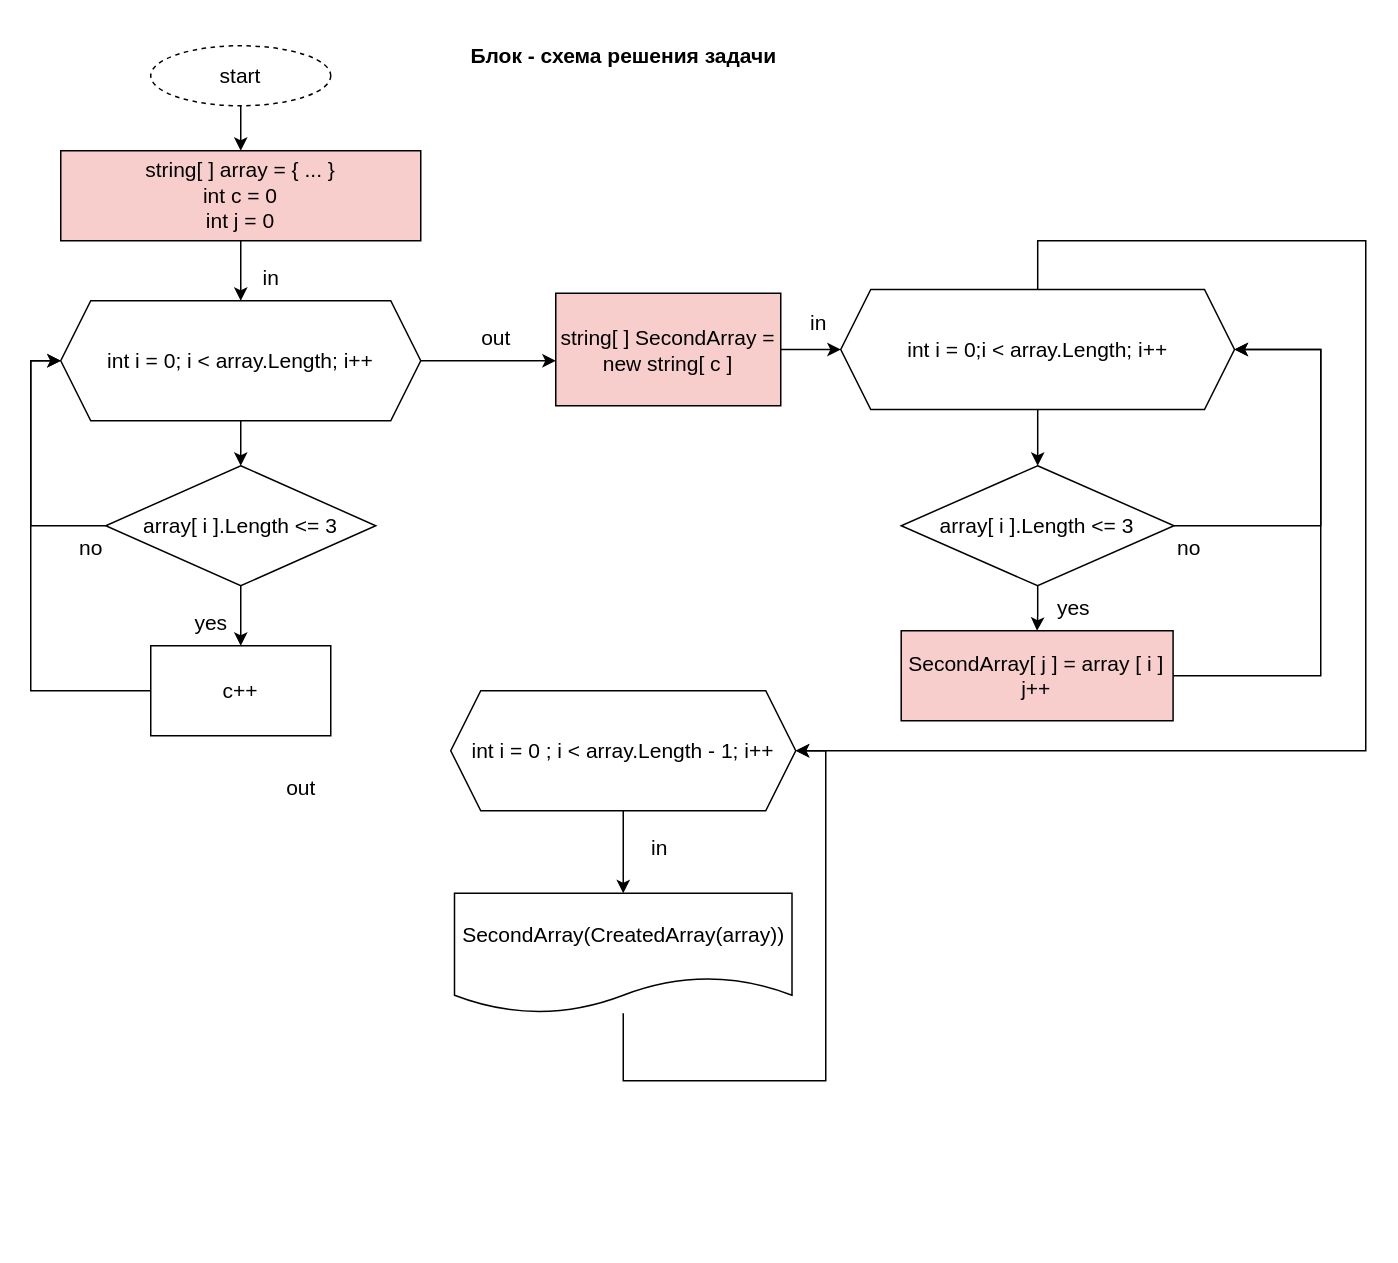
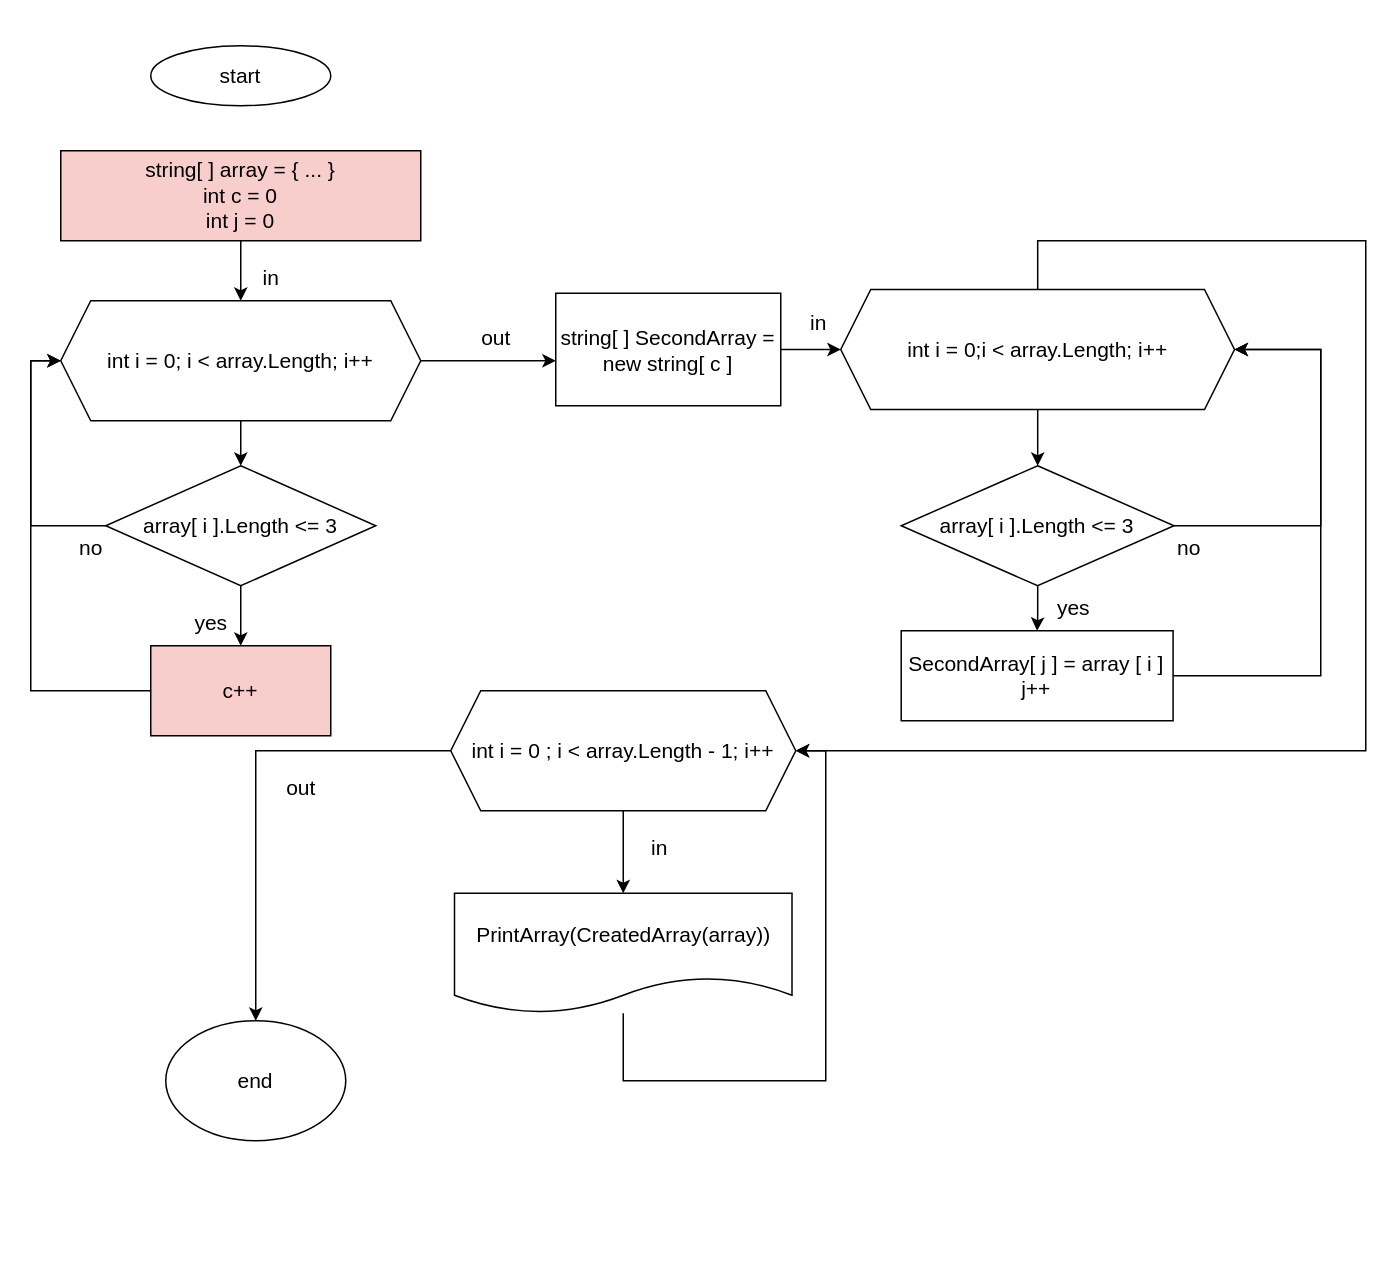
- <mxCell id="3" value="&lt;span style=&quot;font-size: 14px;&quot;&gt;Блок - схема решения задачи&lt;br&gt;&lt;br&gt;&lt;/span&gt;" style="text;html=1;align=center;verticalAlign=middle;resizable=0;points=[];autosize=1;strokeColor=none;fillColor=none;fontStyle=1" parent="1" vertex="1"><mxGeometry x="300" y="20" width="230" height="50" as="geometry" /></mxCell>
- <mxCell id="5" value="start" style="ellipse;whiteSpace=wrap;html=1;fontSize=14;dashed=1;" vertex="1" parent="1"><mxGeometry x="100" y="30" width="120" height="40" as="geometry" /></mxCell>
+ <mxCell id="5" value="start" style="ellipse;whiteSpace=wrap;html=1;fontSize=14;" vertex="1" parent="1"><mxGeometry x="100" y="30" width="120" height="40" as="geometry" /></mxCell>
- <mxCell id="4" value="" style="edgeStyle=orthogonalEdgeStyle;rounded=0;orthogonalLoop=1;jettySize=auto;html=1;fontSize=14;" edge="1" parent="1" source="5" target="7"><mxGeometry relative="1" as="geometry"><mxPoint x="400" y="130" as="targetPoint" /><Array as="points"><mxPoint x="160" y="80" /></Array></mxGeometry></mxCell>
- <mxCell id="20" value="string[ ] SecondArray = new string[ c ]" style="rounded=0;whiteSpace=wrap;html=1;fontSize=14;fillColor=#f8cecc;" vertex="1" parent="1"><mxGeometry x="370" y="195" width="150" height="75" as="geometry" /></mxCell>
+ <mxCell id="20" value="string[ ] SecondArray = new string[ c ]" style="rounded=0;whiteSpace=wrap;html=1;fontSize=14;" vertex="1" parent="1"><mxGeometry x="370" y="195" width="150" height="75" as="geometry" /></mxCell>
- <mxCell id="28" value="SecondArray[ j ] = array [ i ]&lt;br&gt;j++" style="whiteSpace=wrap;html=1;fontSize=14;rounded=0;fillColor=#f8cecc;" vertex="1" parent="1"><mxGeometry x="600.31" y="420" width="181.25" height="60" as="geometry" /></mxCell>
+ <mxCell id="28" value="SecondArray[ j ] = array [ i ]&lt;br&gt;j++" style="whiteSpace=wrap;html=1;fontSize=14;rounded=0;" vertex="1" parent="1"><mxGeometry x="600.31" y="420" width="181.25" height="60" as="geometry" /></mxCell>
- <mxCell id="15" value="c++" style="whiteSpace=wrap;html=1;fontSize=14;rounded=0;" vertex="1" parent="1"><mxGeometry x="100" y="430" width="120" height="60" as="geometry" /></mxCell>
+ <mxCell id="15" value="c++" style="whiteSpace=wrap;html=1;fontSize=14;rounded=0;fillColor=#f8cecc;" vertex="1" parent="1"><mxGeometry x="100" y="430" width="120" height="60" as="geometry" /></mxCell>
+ <mxCell id="34" style="edgeStyle=orthogonalEdgeStyle;rounded=0;orthogonalLoop=1;jettySize=auto;html=1;fontSize=14;entryX=0.5;entryY=0;entryDx=0;entryDy=0;" edge="1" parent="1" source="35" target="39"><mxGeometry relative="1" as="geometry"><mxPoint x="170" y="570" as="targetPoint" /><Array as="points"><mxPoint x="170" y="500" /></Array></mxGeometry></mxCell>
- <mxCell id="37" value="SecondArray(CreatedArray(array))" style="shape=document;whiteSpace=wrap;html=1;boundedLbl=1;fontSize=14;" vertex="1" parent="1"><mxGeometry x="302.5" y="595" width="225" height="80" as="geometry" /></mxCell>
+ <mxCell id="37" value="PrintArray(CreatedArray(array))" style="shape=document;whiteSpace=wrap;html=1;boundedLbl=1;fontSize=14;" vertex="1" parent="1"><mxGeometry x="302.5" y="595" width="225" height="80" as="geometry" /></mxCell>
+ <mxCell id="39" value="end" style="ellipse;whiteSpace=wrap;html=1;fontSize=14;" vertex="1" parent="1"><mxGeometry x="110" y="680" width="120" height="80" as="geometry" /></mxCell>
